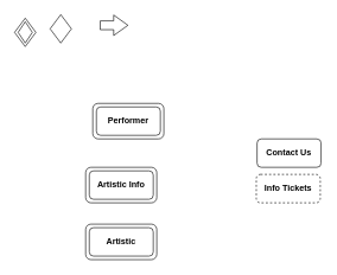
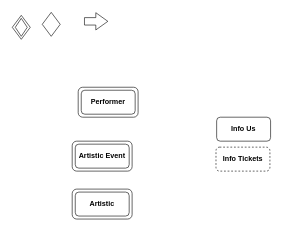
- <mxCell id="3" value="&lt;b&gt;&lt;font style=&quot;font-size: 12px&quot;&gt;Contact Us&lt;/font&gt;&lt;/b&gt;" style="rounded=1;whiteSpace=wrap;html=1;comic=0;" vertex="1" parent="1"><mxGeometry x="361.103" y="195" width="90" height="40" as="geometry" /></mxCell>
+ <mxCell id="3" value="&lt;b&gt;&lt;font style=&quot;font-size: 12px&quot;&gt;Info Us&lt;/font&gt;&lt;/b&gt;" style="rounded=1;whiteSpace=wrap;html=1;comic=0;" vertex="1" parent="1"><mxGeometry x="361.103" y="195" width="90" height="40" as="geometry" /></mxCell>
- <mxCell id="11" value="&lt;b&gt;&lt;font style=&quot;font-size: 12px&quot;&gt;Artistic Info&lt;br&gt;&lt;/font&gt;&lt;/b&gt;" style="rounded=1;whiteSpace=wrap;html=1;comic=0;" vertex="1" parent="1"><mxGeometry x="125.103" y="240" width="90" height="40" as="geometry" /></mxCell>
+ <mxCell id="11" value="&lt;b&gt;&lt;font style=&quot;font-size: 12px&quot;&gt;Artistic Event&lt;br&gt;&lt;/font&gt;&lt;/b&gt;" style="rounded=1;whiteSpace=wrap;html=1;comic=0;" vertex="1" parent="1"><mxGeometry x="125.103" y="240" width="90" height="40" as="geometry" /></mxCell>
